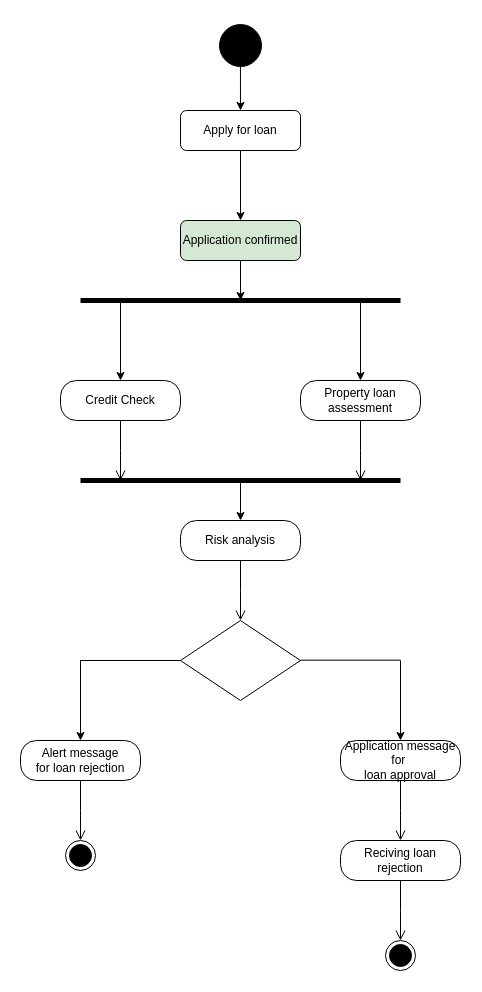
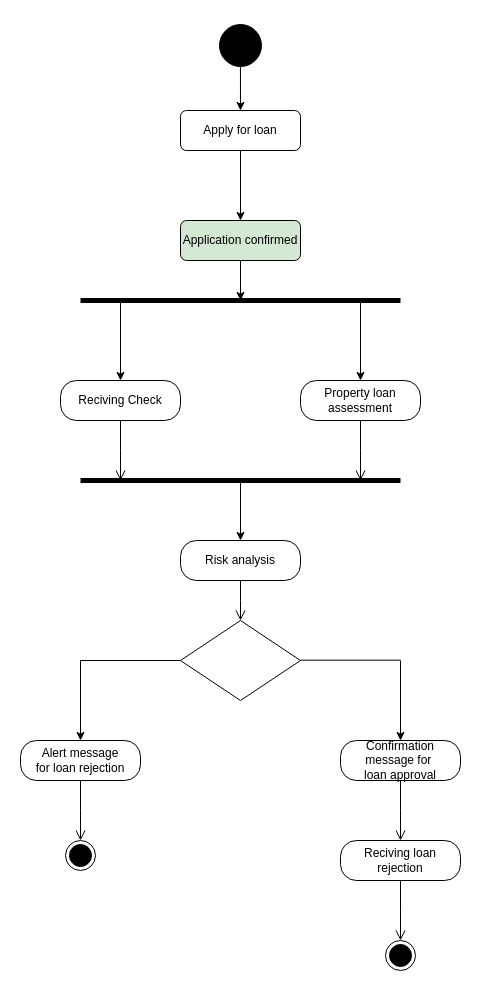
- <mxCell id="11" value="Credit Check" style="rounded=1;whiteSpace=wrap;html=1;arcSize=40;" vertex="1" parent="1"><mxGeometry x="60" y="380" width="120" height="40" as="geometry" /></mxCell>
+ <mxCell id="11" value="Reciving Check" style="rounded=1;whiteSpace=wrap;html=1;arcSize=40;" vertex="1" parent="1"><mxGeometry x="60" y="380" width="120" height="40" as="geometry" /></mxCell>
- <mxCell id="16" value="Risk analysis" style="rounded=1;whiteSpace=wrap;html=1;arcSize=40;" vertex="1" parent="1"><mxGeometry x="180" y="520" width="120" height="40" as="geometry" /></mxCell>
+ <mxCell id="16" value="Risk analysis" style="rounded=1;whiteSpace=wrap;html=1;arcSize=40;" vertex="1" parent="1"><mxGeometry x="180" y="540" width="120" height="40" as="geometry" /></mxCell>
- <mxCell id="26" value="Application message for&amp;nbsp;&lt;div&gt;loan approval&lt;/div&gt;" style="rounded=1;whiteSpace=wrap;html=1;arcSize=40;" vertex="1" parent="1"><mxGeometry x="340" y="740" width="120" height="40" as="geometry" /></mxCell>
+ <mxCell id="26" value="Confirmation message for&amp;nbsp;&lt;div&gt;loan approval&lt;/div&gt;" style="rounded=1;whiteSpace=wrap;html=1;arcSize=40;" vertex="1" parent="1"><mxGeometry x="340" y="740" width="120" height="40" as="geometry" /></mxCell>
